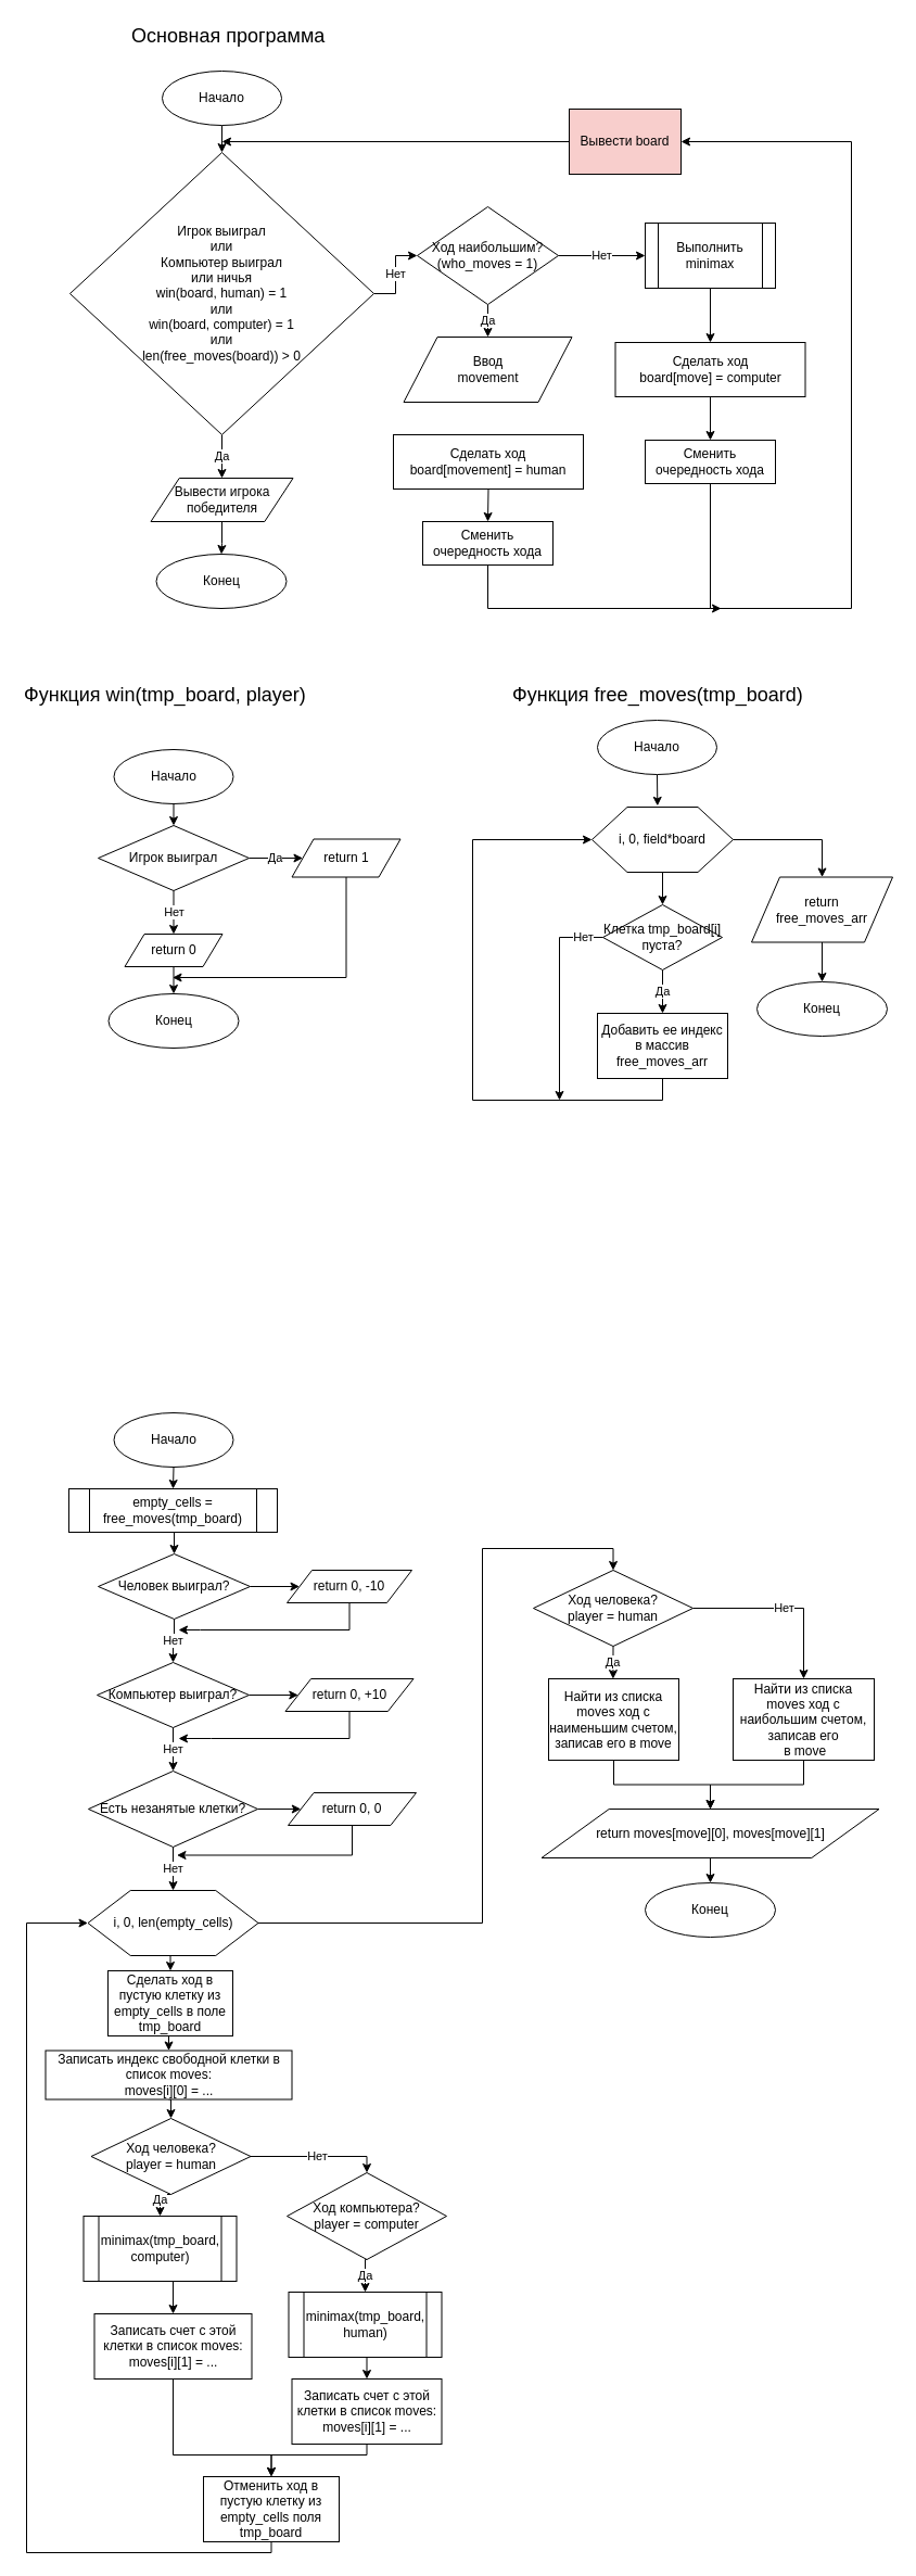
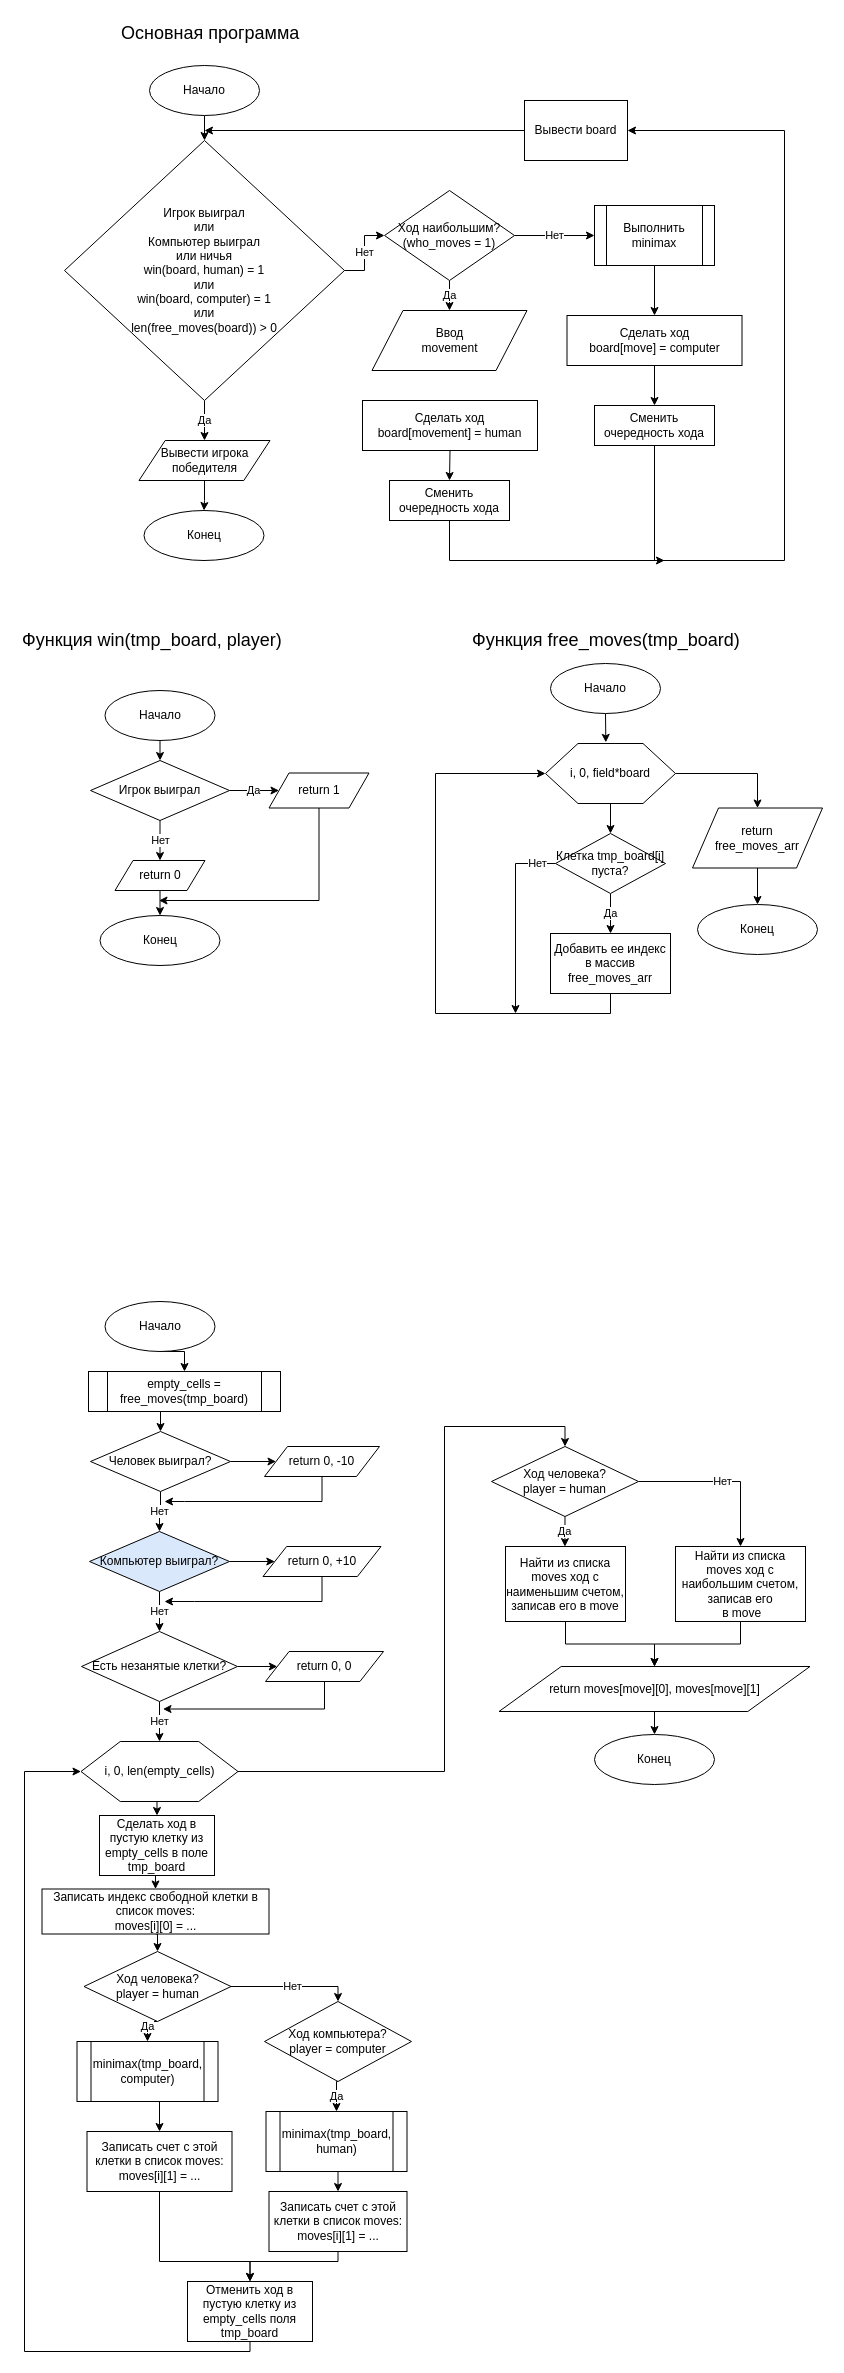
- <mxCell id="23" value="Вывести board" style="rounded=0;whiteSpace=wrap;html=1;fillColor=#f8cecc;" vertex="1" parent="1"><mxGeometry x="524" y="100" width="103" height="60" as="geometry" /></mxCell>
+ <mxCell id="23" value="Вывести board" style="rounded=0;whiteSpace=wrap;html=1;" vertex="1" parent="1"><mxGeometry x="524" y="100" width="103" height="60" as="geometry" /></mxCell>
- <mxCell id="53" value="empty_cells = free_moves(tmp_board)" style="shape=process;whiteSpace=wrap;html=1;backgroundOutline=1;" vertex="1" parent="1"><mxGeometry x="63" y="1371" width="192" height="40" as="geometry" /></mxCell>
+ <mxCell id="53" value="empty_cells = free_moves(tmp_board)" style="shape=process;whiteSpace=wrap;html=1;backgroundOutline=1;" vertex="1" parent="1"><mxGeometry x="88" y="1371" width="192" height="40" as="geometry" /></mxCell>
- <mxCell id="59" value="Компьютер выиграл?" style="rhombus;whiteSpace=wrap;html=1;" vertex="1" parent="1"><mxGeometry x="89" y="1531" width="140" height="60" as="geometry" /></mxCell>
+ <mxCell id="59" value="Компьютер выиграл?" style="rhombus;whiteSpace=wrap;html=1;fillColor=#dae8fc;" vertex="1" parent="1"><mxGeometry x="89" y="1531" width="140" height="60" as="geometry" /></mxCell>
